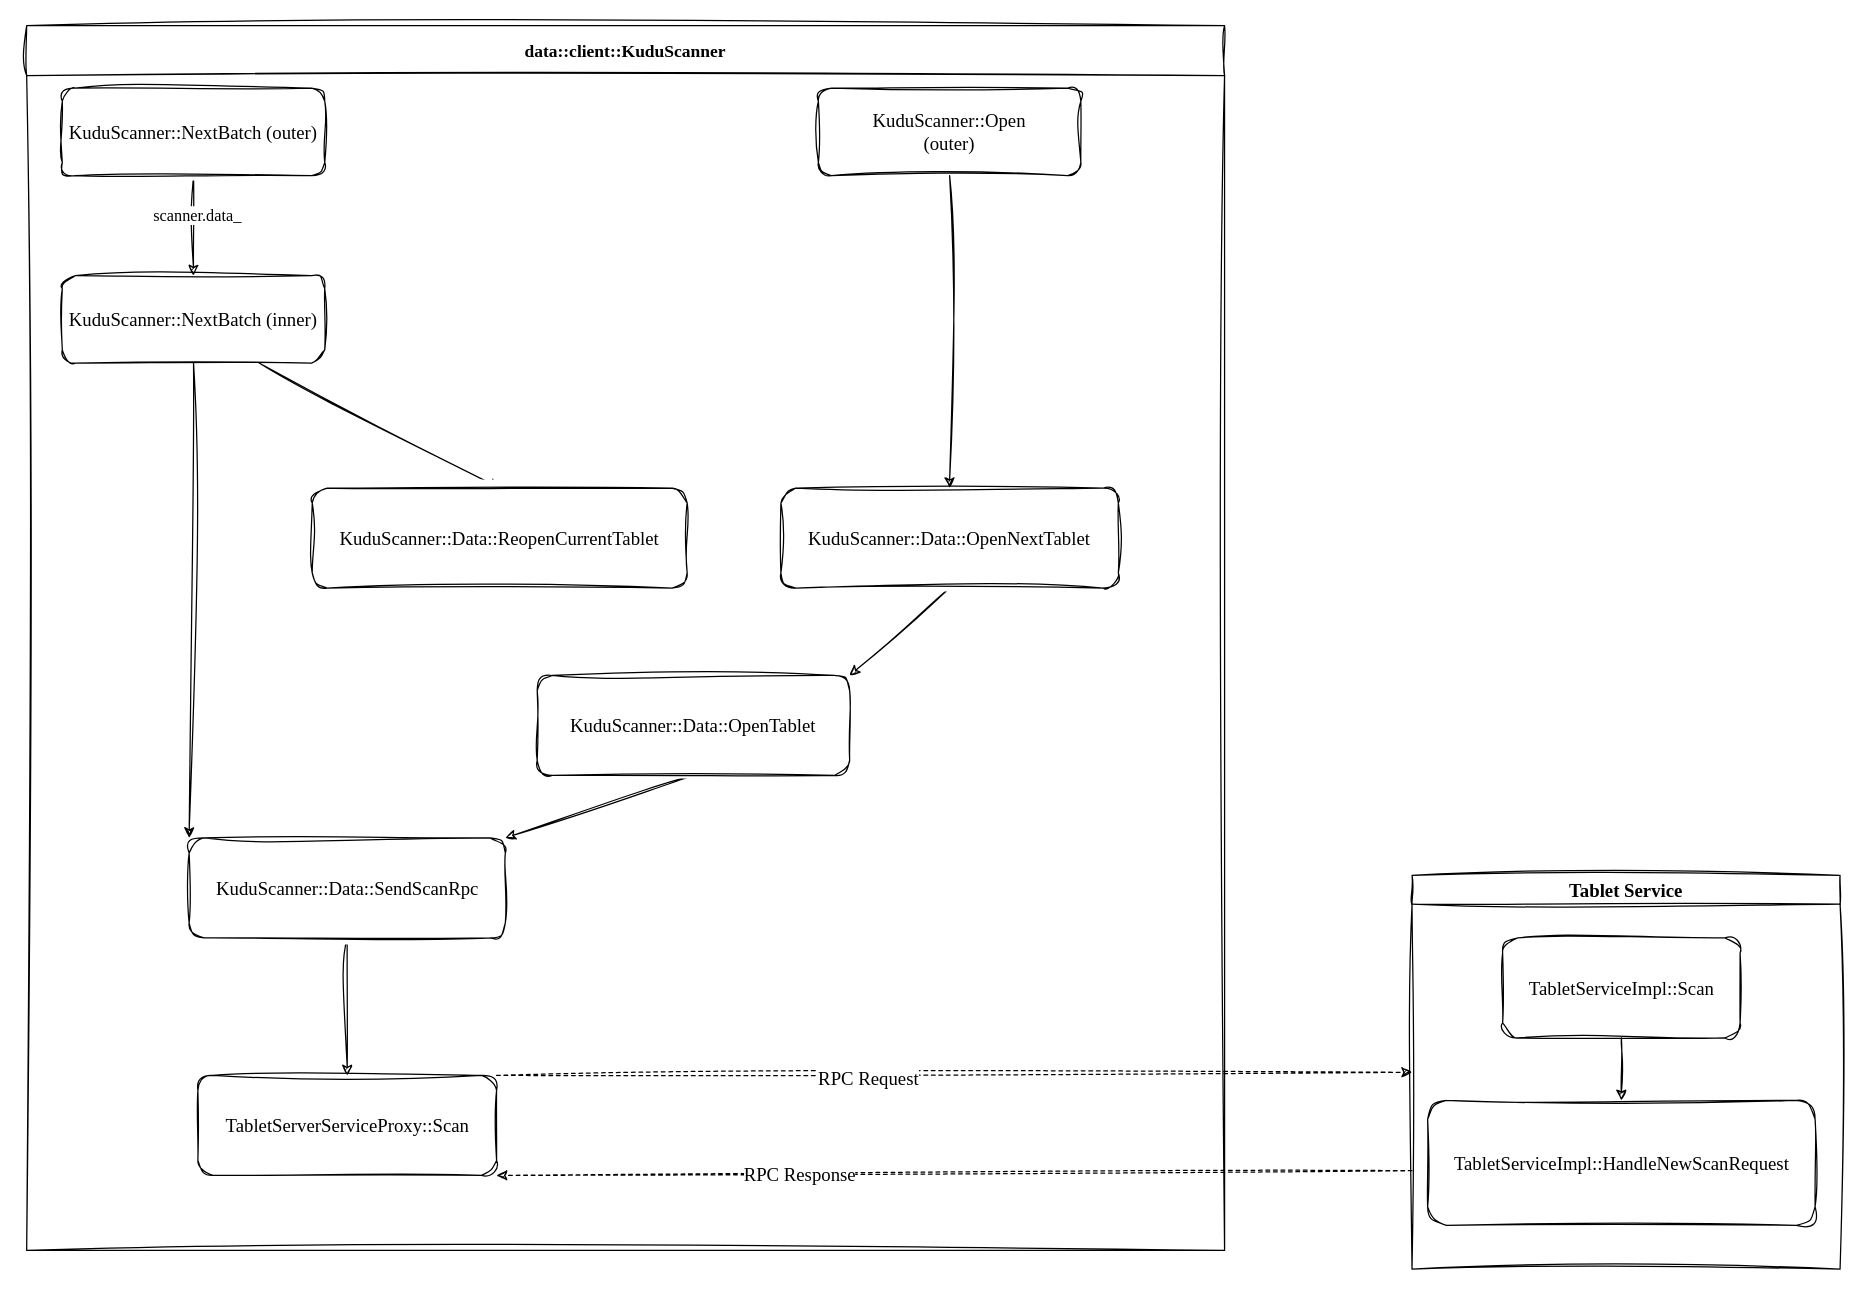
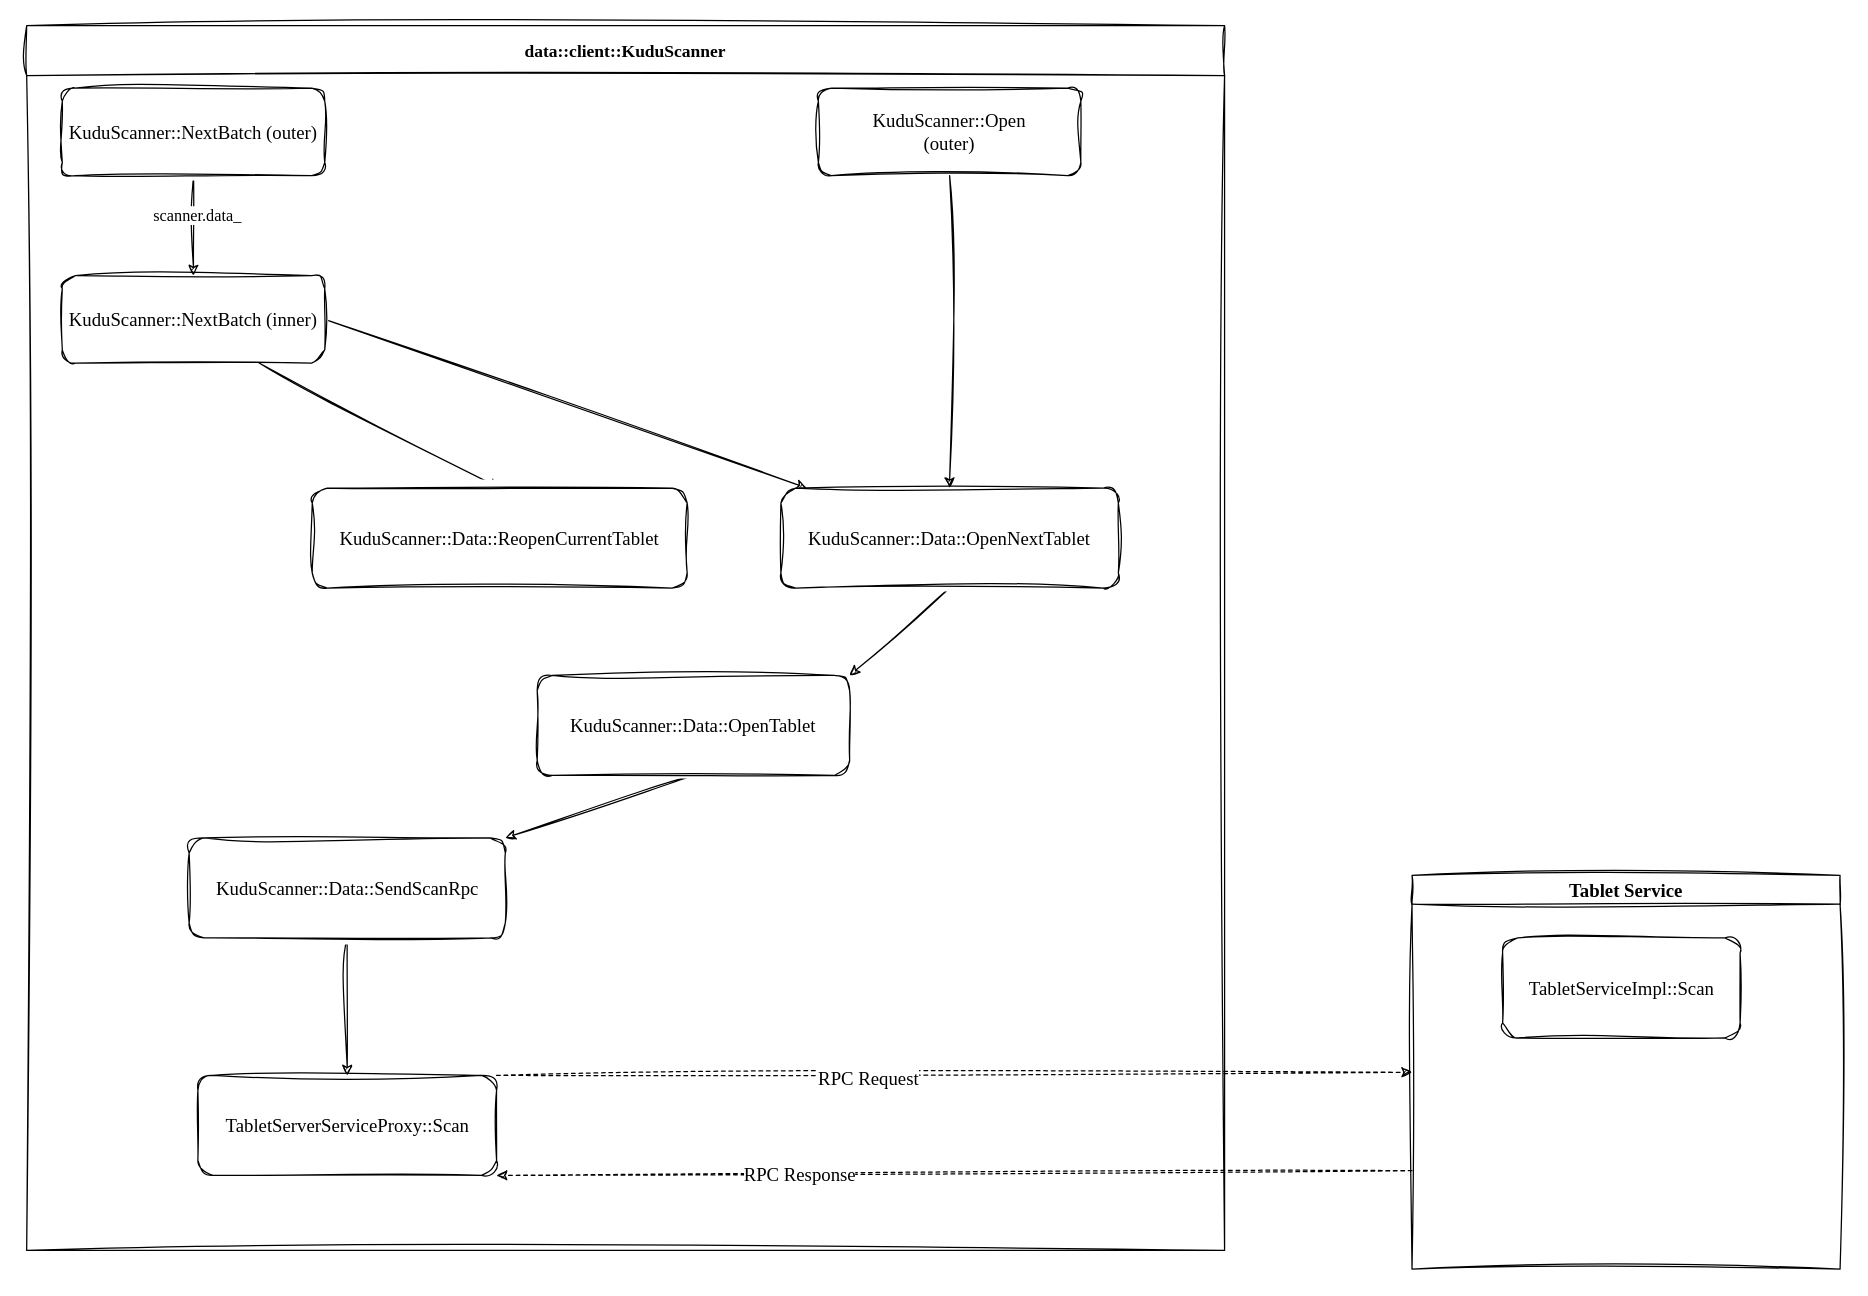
+ <mxCell id="11" style="edgeStyle=none;rounded=0;sketch=1;hachureGap=4;jiggle=2;curveFitting=1;orthogonalLoop=1;jettySize=auto;html=1;fontFamily=Comic Sans MS;fontSize=15;exitX=1;exitY=0.5;exitDx=0;exitDy=0;" edge="1" parent="1" source="13" target="27"><mxGeometry relative="1" as="geometry"><mxPoint x="489" y="255" as="sourcePoint" /></mxGeometry></mxCell>
- <mxCell id="10" style="edgeStyle=none;rounded=0;sketch=1;hachureGap=4;jiggle=2;curveFitting=1;orthogonalLoop=1;jettySize=auto;html=1;exitX=0.5;exitY=1;exitDx=0;exitDy=0;entryX=0;entryY=0;entryDx=0;entryDy=0;fontFamily=Comic Sans MS;fontSize=15;" edge="1" parent="1" source="13" target="6"><mxGeometry relative="1" as="geometry" /></mxCell>
- <mxCell id="22" style="edgeStyle=orthogonalEdgeStyle;rounded=0;sketch=1;hachureGap=4;jiggle=2;curveFitting=1;orthogonalLoop=1;jettySize=auto;html=1;entryX=0.5;entryY=0;entryDx=0;entryDy=0;fontFamily=Comic Sans MS;fontSize=15;" edge="1" parent="19" source="20" target="21"><mxGeometry relative="1" as="geometry" /></mxCell>
- <mxCell id="21" value="TabletServiceImpl::HandleNewScanRequest" style="rounded=1;whiteSpace=wrap;html=1;sketch=1;hachureGap=4;jiggle=2;curveFitting=1;fontFamily=Comic Sans MS;fontSize=15;" vertex="1" parent="19"><mxGeometry x="12.5" y="180" width="310" height="100" as="geometry" /></mxCell>
